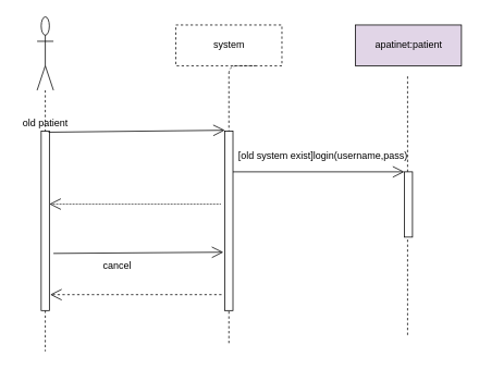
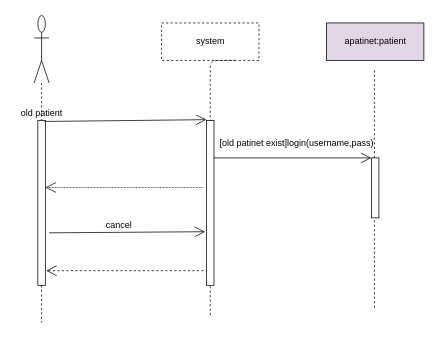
- <mxCell id="12" value="[old system exist]login(username,pass)" style="text;html=1;align=center;verticalAlign=middle;resizable=0;points=[];;autosize=1;" vertex="1" parent="1"><mxGeometry x="285" y="180" width="220" height="20" as="geometry" /></mxCell>
+ <mxCell id="12" value="[old patinet exist]login(username,pass)" style="text;html=1;align=center;verticalAlign=middle;resizable=0;points=[];;autosize=1;" vertex="1" parent="1"><mxGeometry x="285" y="180" width="220" height="20" as="geometry" /></mxCell>
- <mxCell id="17" value="cancel" style="text;html=1;align=center;verticalAlign=middle;resizable=0;points=[];;autosize=1;" vertex="1" parent="1"><mxGeometry x="118" y="315" width="50" height="20" as="geometry" /></mxCell>
+ <mxCell id="17" value="cancel" style="text;html=1;align=center;verticalAlign=middle;resizable=0;points=[];;autosize=1;" vertex="1" parent="1"><mxGeometry x="133" y="290" width="50" height="20" as="geometry" /></mxCell>
